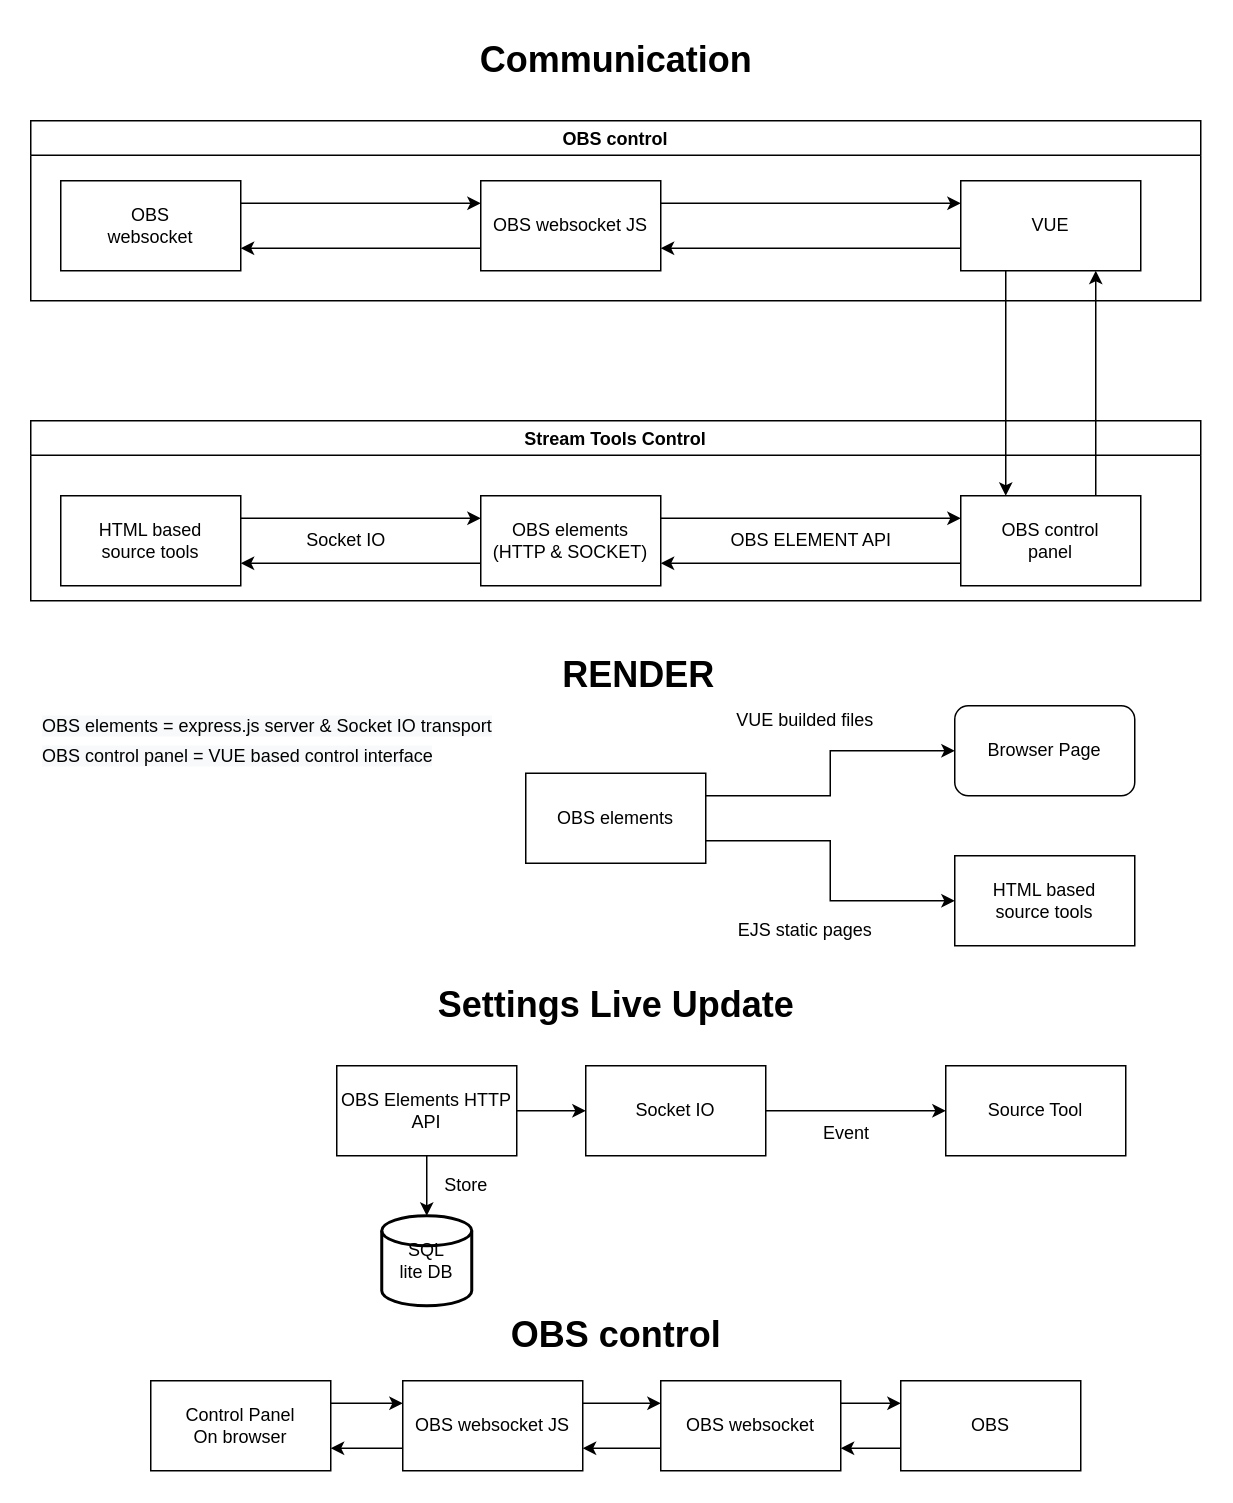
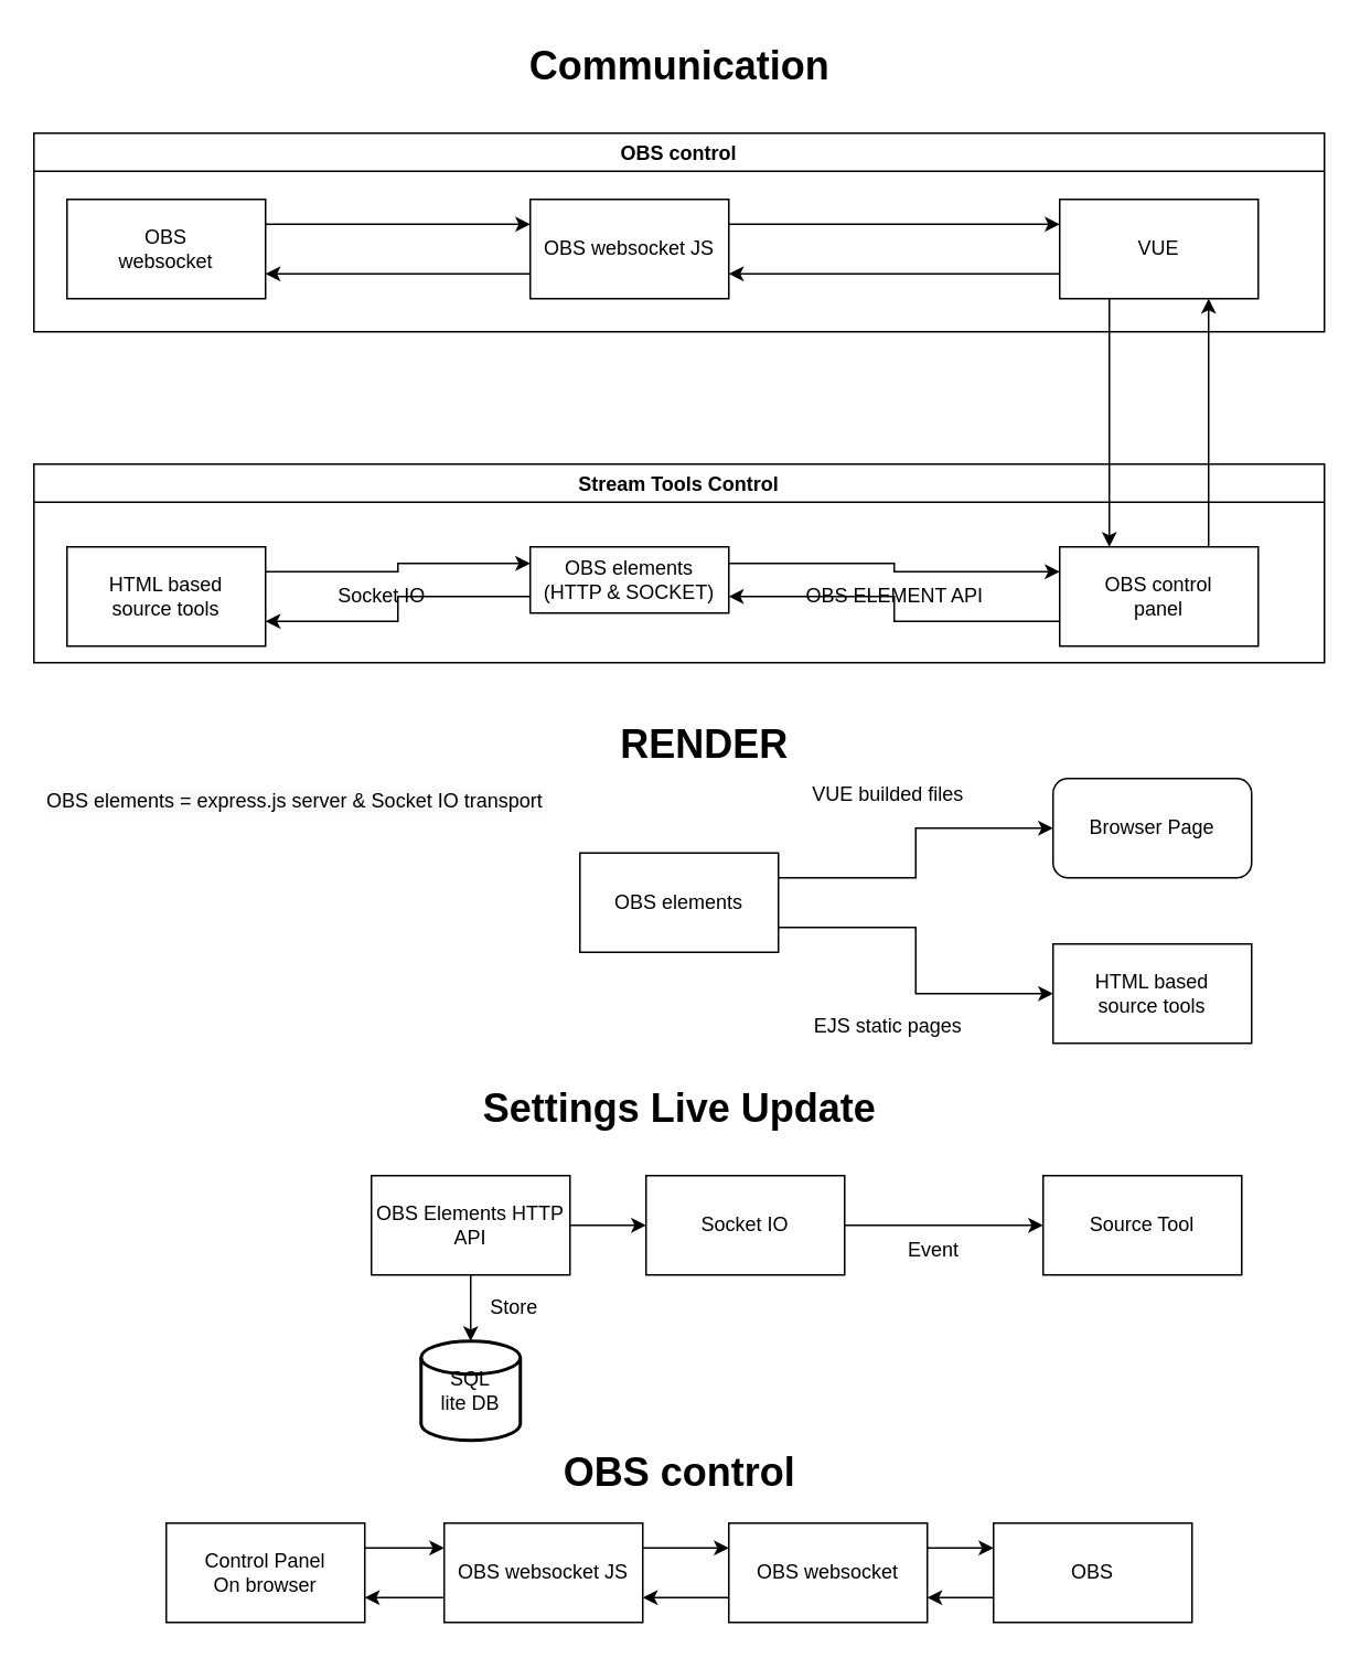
- <mxCell id="8" value="OBS elements &lt;br&gt;(HTTP &amp;amp; SOCKET)" style="rounded=0;whiteSpace=wrap;html=1;fillColor=none;" vertex="1" parent="1"><mxGeometry x="320" y="330" width="120" height="60" as="geometry" /></mxCell>
+ <mxCell id="8" value="OBS elements &lt;br&gt;(HTTP &amp;amp; SOCKET)" style="rounded=0;whiteSpace=wrap;html=1;fillColor=none;" vertex="1" parent="1"><mxGeometry x="320" y="330" width="120" height="40" as="geometry" /></mxCell>
- <mxCell id="32" value="&lt;span style=&quot;color: rgb(0 , 0 , 0) ; font-family: &amp;#34;helvetica&amp;#34; ; font-size: 12px ; font-style: normal ; font-weight: 400 ; letter-spacing: normal ; text-align: center ; text-indent: 0px ; text-transform: none ; word-spacing: 0px ; background-color: rgb(248 , 249 , 250) ; display: inline ; float: none&quot;&gt;OBS control&amp;nbsp;&lt;/span&gt;&lt;span style=&quot;color: rgb(0 , 0 , 0) ; font-family: &amp;#34;helvetica&amp;#34; ; font-size: 12px ; font-style: normal ; font-weight: 400 ; letter-spacing: normal ; text-align: center ; text-indent: 0px ; text-transform: none ; word-spacing: 0px ; background-color: rgb(248 , 249 , 250) ; display: inline ; float: none&quot;&gt;panel = VUE based control interface&lt;/span&gt;" style="text;whiteSpace=wrap;html=1;fillColor=none;" vertex="1" parent="1"><mxGeometry x="26" y="490" width="300" height="30" as="geometry" /></mxCell>
